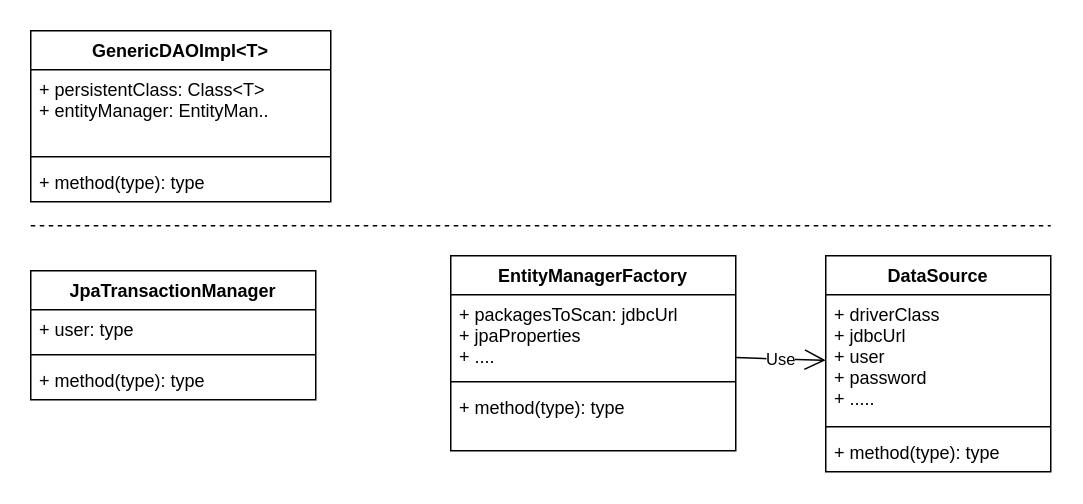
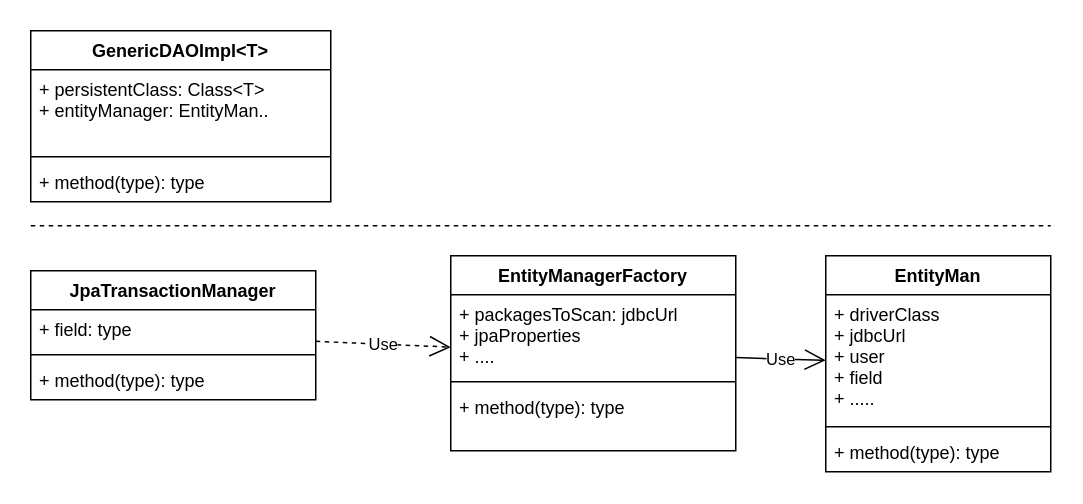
- <mxCell id="2" value="DataSource" style="swimlane;fontStyle=1;align=center;verticalAlign=top;childLayout=stackLayout;horizontal=1;startSize=26;horizontalStack=0;resizeParent=1;resizeParentMax=0;resizeLast=0;collapsible=1;marginBottom=0;" vertex="1" parent="1"><mxGeometry x="550" y="170" width="150" height="144" as="geometry" /></mxCell>
+ <mxCell id="2" value="EntityMan" style="swimlane;fontStyle=1;align=center;verticalAlign=top;childLayout=stackLayout;horizontal=1;startSize=26;horizontalStack=0;resizeParent=1;resizeParentMax=0;resizeLast=0;collapsible=1;marginBottom=0;" vertex="1" parent="1"><mxGeometry x="550" y="170" width="150" height="144" as="geometry" /></mxCell>
- <mxCell id="3" value="+ driverClass&#10;+ jdbcUrl&#10;+ user&#10;+ password&#10;+ .....&#10;" style="text;strokeColor=none;fillColor=none;align=left;verticalAlign=top;spacingLeft=4;spacingRight=4;overflow=hidden;rotatable=0;points=[[0,0.5],[1,0.5]];portConstraint=eastwest;" vertex="1" parent="2"><mxGeometry y="26" width="150" height="84" as="geometry" /></mxCell>
+ <mxCell id="3" value="+ driverClass&#10;+ jdbcUrl&#10;+ user&#10;+ field&#10;+ .....&#10;" style="text;strokeColor=none;fillColor=none;align=left;verticalAlign=top;spacingLeft=4;spacingRight=4;overflow=hidden;rotatable=0;points=[[0,0.5],[1,0.5]];portConstraint=eastwest;" vertex="1" parent="2"><mxGeometry y="26" width="150" height="84" as="geometry" /></mxCell>
- <mxCell id="11" value="+ user: type" style="text;strokeColor=none;fillColor=none;align=left;verticalAlign=top;spacingLeft=4;spacingRight=4;overflow=hidden;rotatable=0;points=[[0,0.5],[1,0.5]];portConstraint=eastwest;" vertex="1" parent="10"><mxGeometry y="26" width="190" height="26" as="geometry" /></mxCell>
+ <mxCell id="11" value="+ field: type" style="text;strokeColor=none;fillColor=none;align=left;verticalAlign=top;spacingLeft=4;spacingRight=4;overflow=hidden;rotatable=0;points=[[0,0.5],[1,0.5]];portConstraint=eastwest;" vertex="1" parent="10"><mxGeometry y="26" width="190" height="26" as="geometry" /></mxCell>
+ <mxCell id="18" value="Use" style="endArrow=open;endSize=12;dashed=1;html=1;" edge="1" parent="1" source="10" target="6"><mxGeometry width="160" relative="1" as="geometry"><mxPoint x="310" y="120" as="sourcePoint" /><mxPoint x="470" y="120" as="targetPoint" /></mxGeometry></mxCell>
